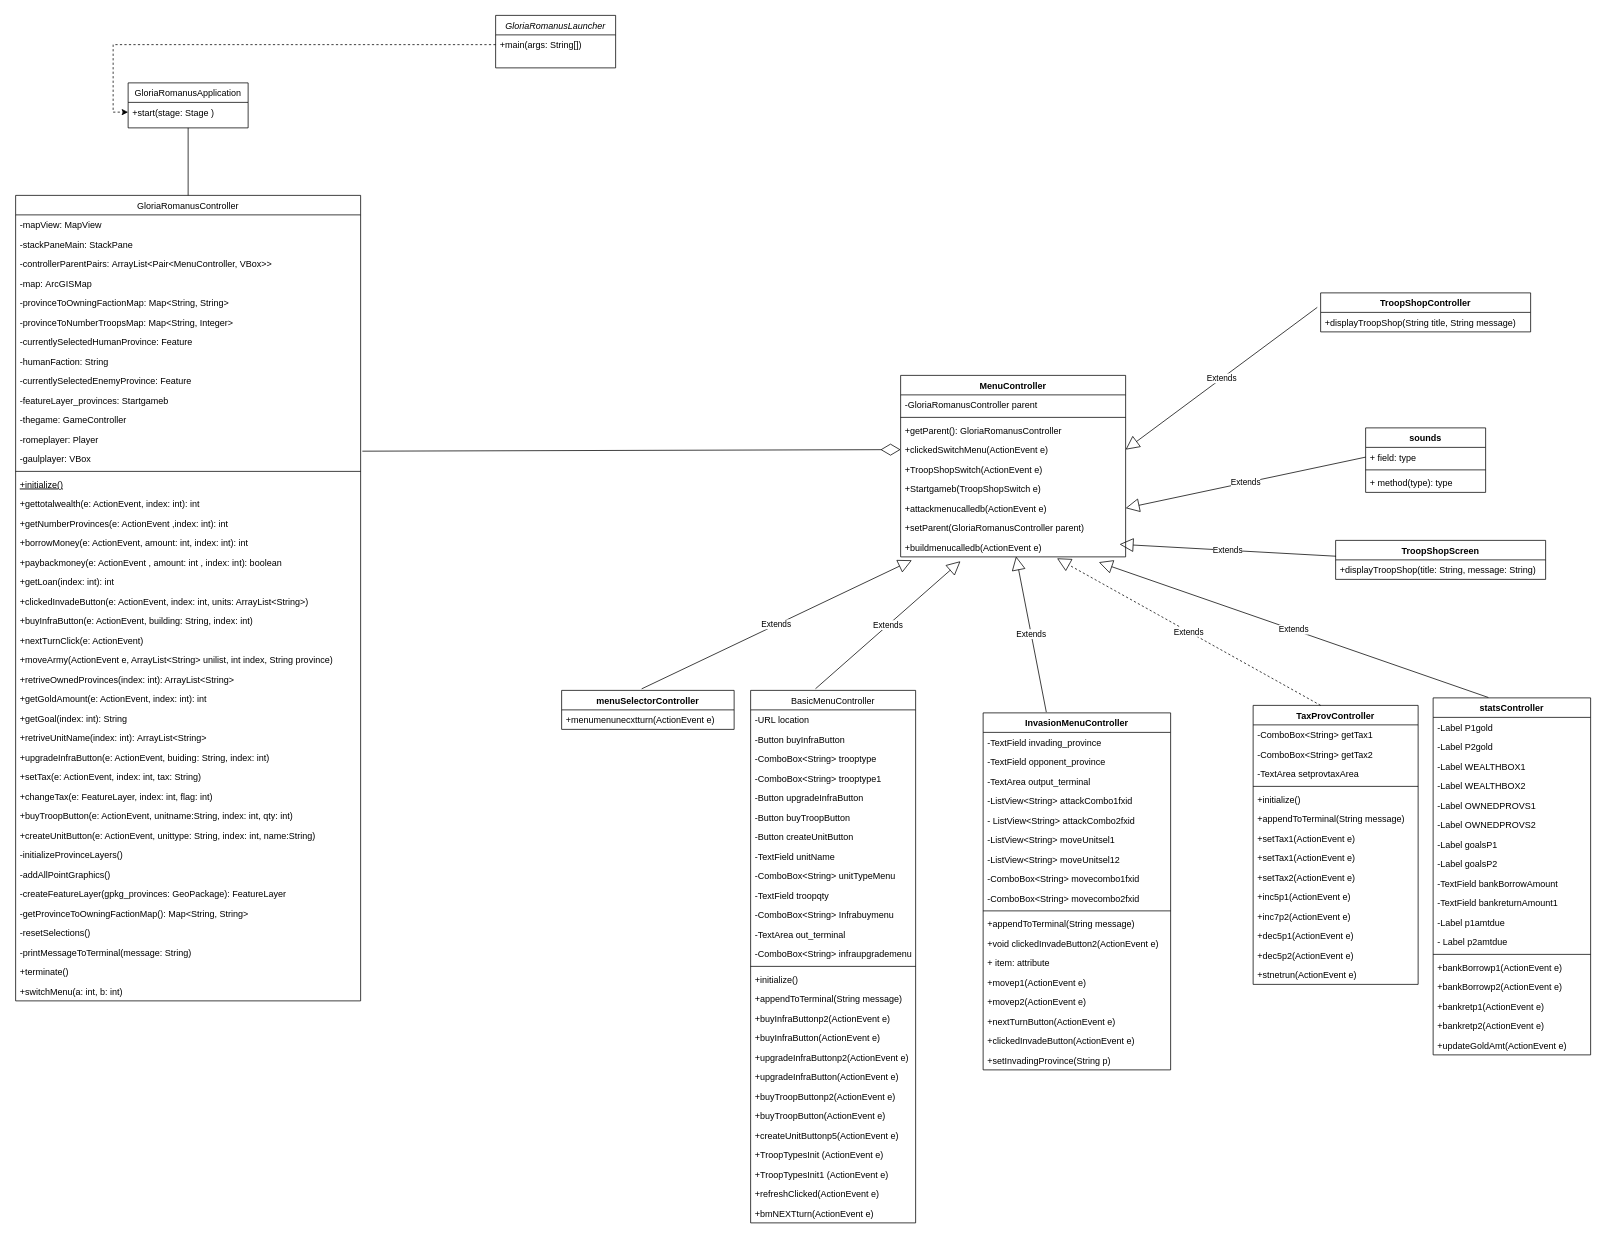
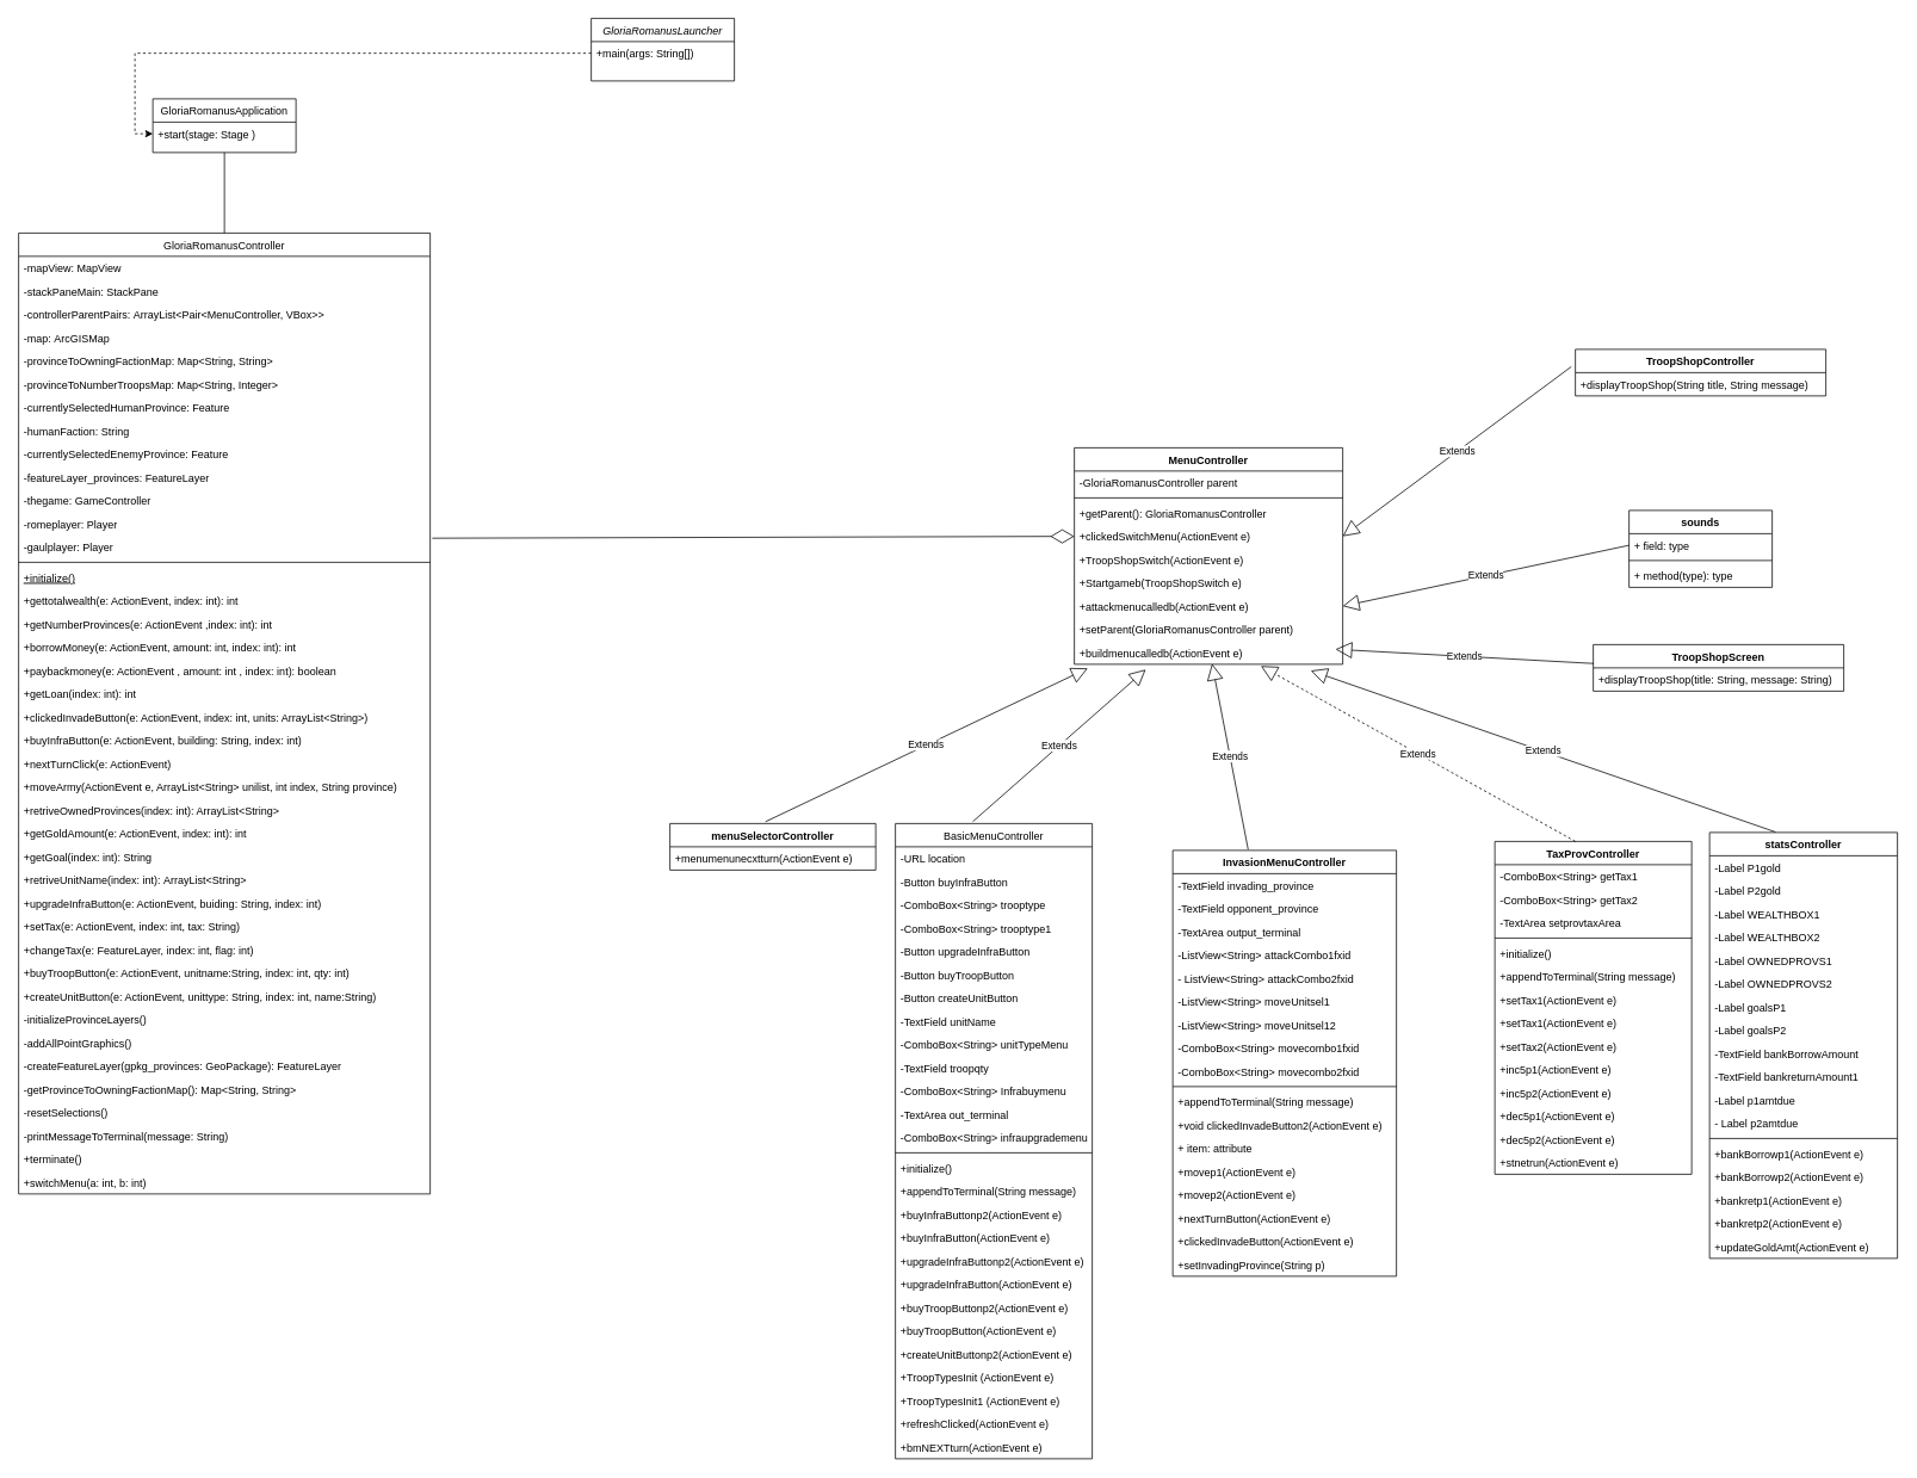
- <mxCell id="14" value="-featureLayer_provinces: Startgameb" style="text;strokeColor=none;fillColor=none;align=left;verticalAlign=top;spacingLeft=4;spacingRight=4;overflow=hidden;rotatable=0;points=[[0,0.5],[1,0.5]];portConstraint=eastwest;" vertex="1" parent="4"><mxGeometry y="260" width="460" height="26" as="geometry" /></mxCell>
+ <mxCell id="14" value="-featureLayer_provinces: FeatureLayer" style="text;strokeColor=none;fillColor=none;align=left;verticalAlign=top;spacingLeft=4;spacingRight=4;overflow=hidden;rotatable=0;points=[[0,0.5],[1,0.5]];portConstraint=eastwest;" vertex="1" parent="4"><mxGeometry y="260" width="460" height="26" as="geometry" /></mxCell>
- <mxCell id="17" value="-gaulplayer: VBox" style="text;strokeColor=none;fillColor=none;align=left;verticalAlign=top;spacingLeft=4;spacingRight=4;overflow=hidden;rotatable=0;points=[[0,0.5],[1,0.5]];portConstraint=eastwest;" vertex="1" parent="4"><mxGeometry y="338" width="460" height="26" as="geometry" /></mxCell>
+ <mxCell id="17" value="-gaulplayer: Player" style="text;strokeColor=none;fillColor=none;align=left;verticalAlign=top;spacingLeft=4;spacingRight=4;overflow=hidden;rotatable=0;points=[[0,0.5],[1,0.5]];portConstraint=eastwest;" vertex="1" parent="4"><mxGeometry y="338" width="460" height="26" as="geometry" /></mxCell>
- <mxCell id="142" value="+inc7p2(ActionEvent e)" style="text;strokeColor=none;fillColor=none;align=left;verticalAlign=top;spacingLeft=4;spacingRight=4;overflow=hidden;rotatable=0;points=[[0,0.5],[1,0.5]];portConstraint=eastwest;" vertex="1" parent="131"><mxGeometry y="268" width="220" height="26" as="geometry" /></mxCell>
+ <mxCell id="142" value="+inc5p2(ActionEvent e)" style="text;strokeColor=none;fillColor=none;align=left;verticalAlign=top;spacingLeft=4;spacingRight=4;overflow=hidden;rotatable=0;points=[[0,0.5],[1,0.5]];portConstraint=eastwest;" vertex="1" parent="131"><mxGeometry y="268" width="220" height="26" as="geometry" /></mxCell>
- <mxCell id="69" value="+createUnitButtonp5(ActionEvent e)" style="text;strokeColor=none;fillColor=none;align=left;verticalAlign=top;spacingLeft=4;spacingRight=4;overflow=hidden;rotatable=0;points=[[0,0.5],[1,0.5]];portConstraint=eastwest;" vertex="1" parent="46"><mxGeometry y="580" width="220" height="26" as="geometry" /></mxCell>
+ <mxCell id="69" value="+createUnitButtonp2(ActionEvent e)" style="text;strokeColor=none;fillColor=none;align=left;verticalAlign=top;spacingLeft=4;spacingRight=4;overflow=hidden;rotatable=0;points=[[0,0.5],[1,0.5]];portConstraint=eastwest;" vertex="1" parent="46"><mxGeometry y="580" width="220" height="26" as="geometry" /></mxCell>
